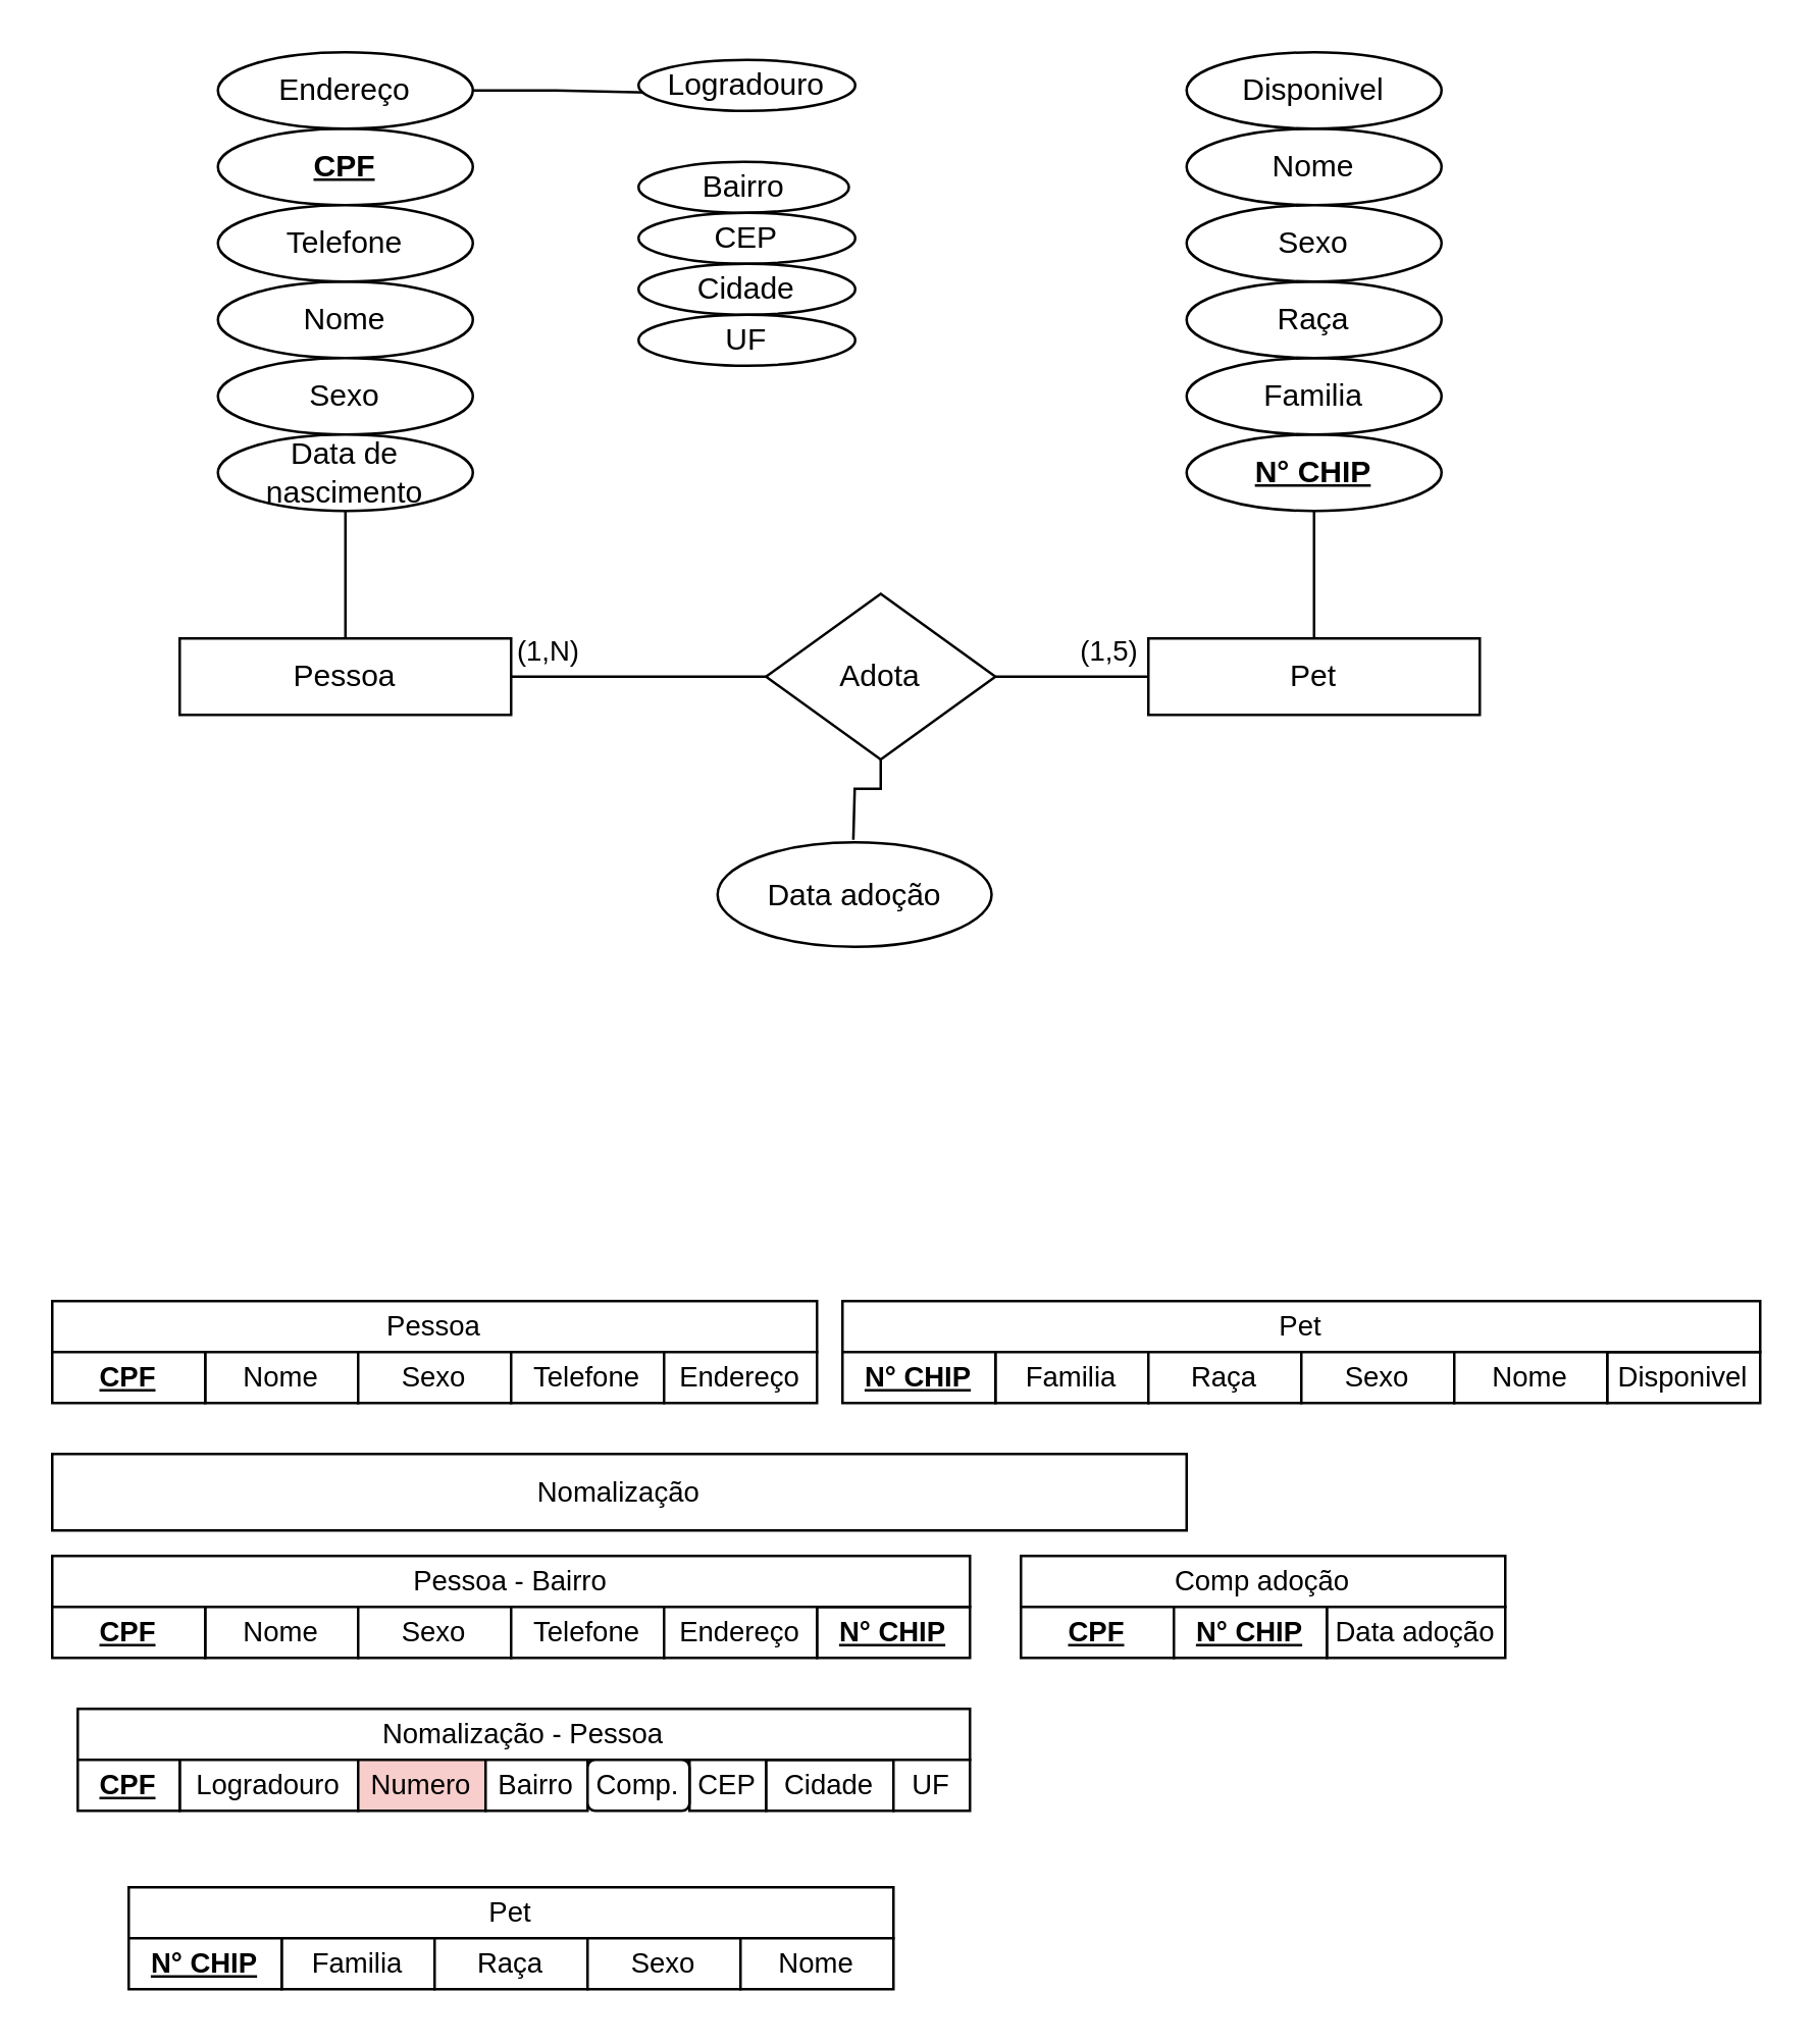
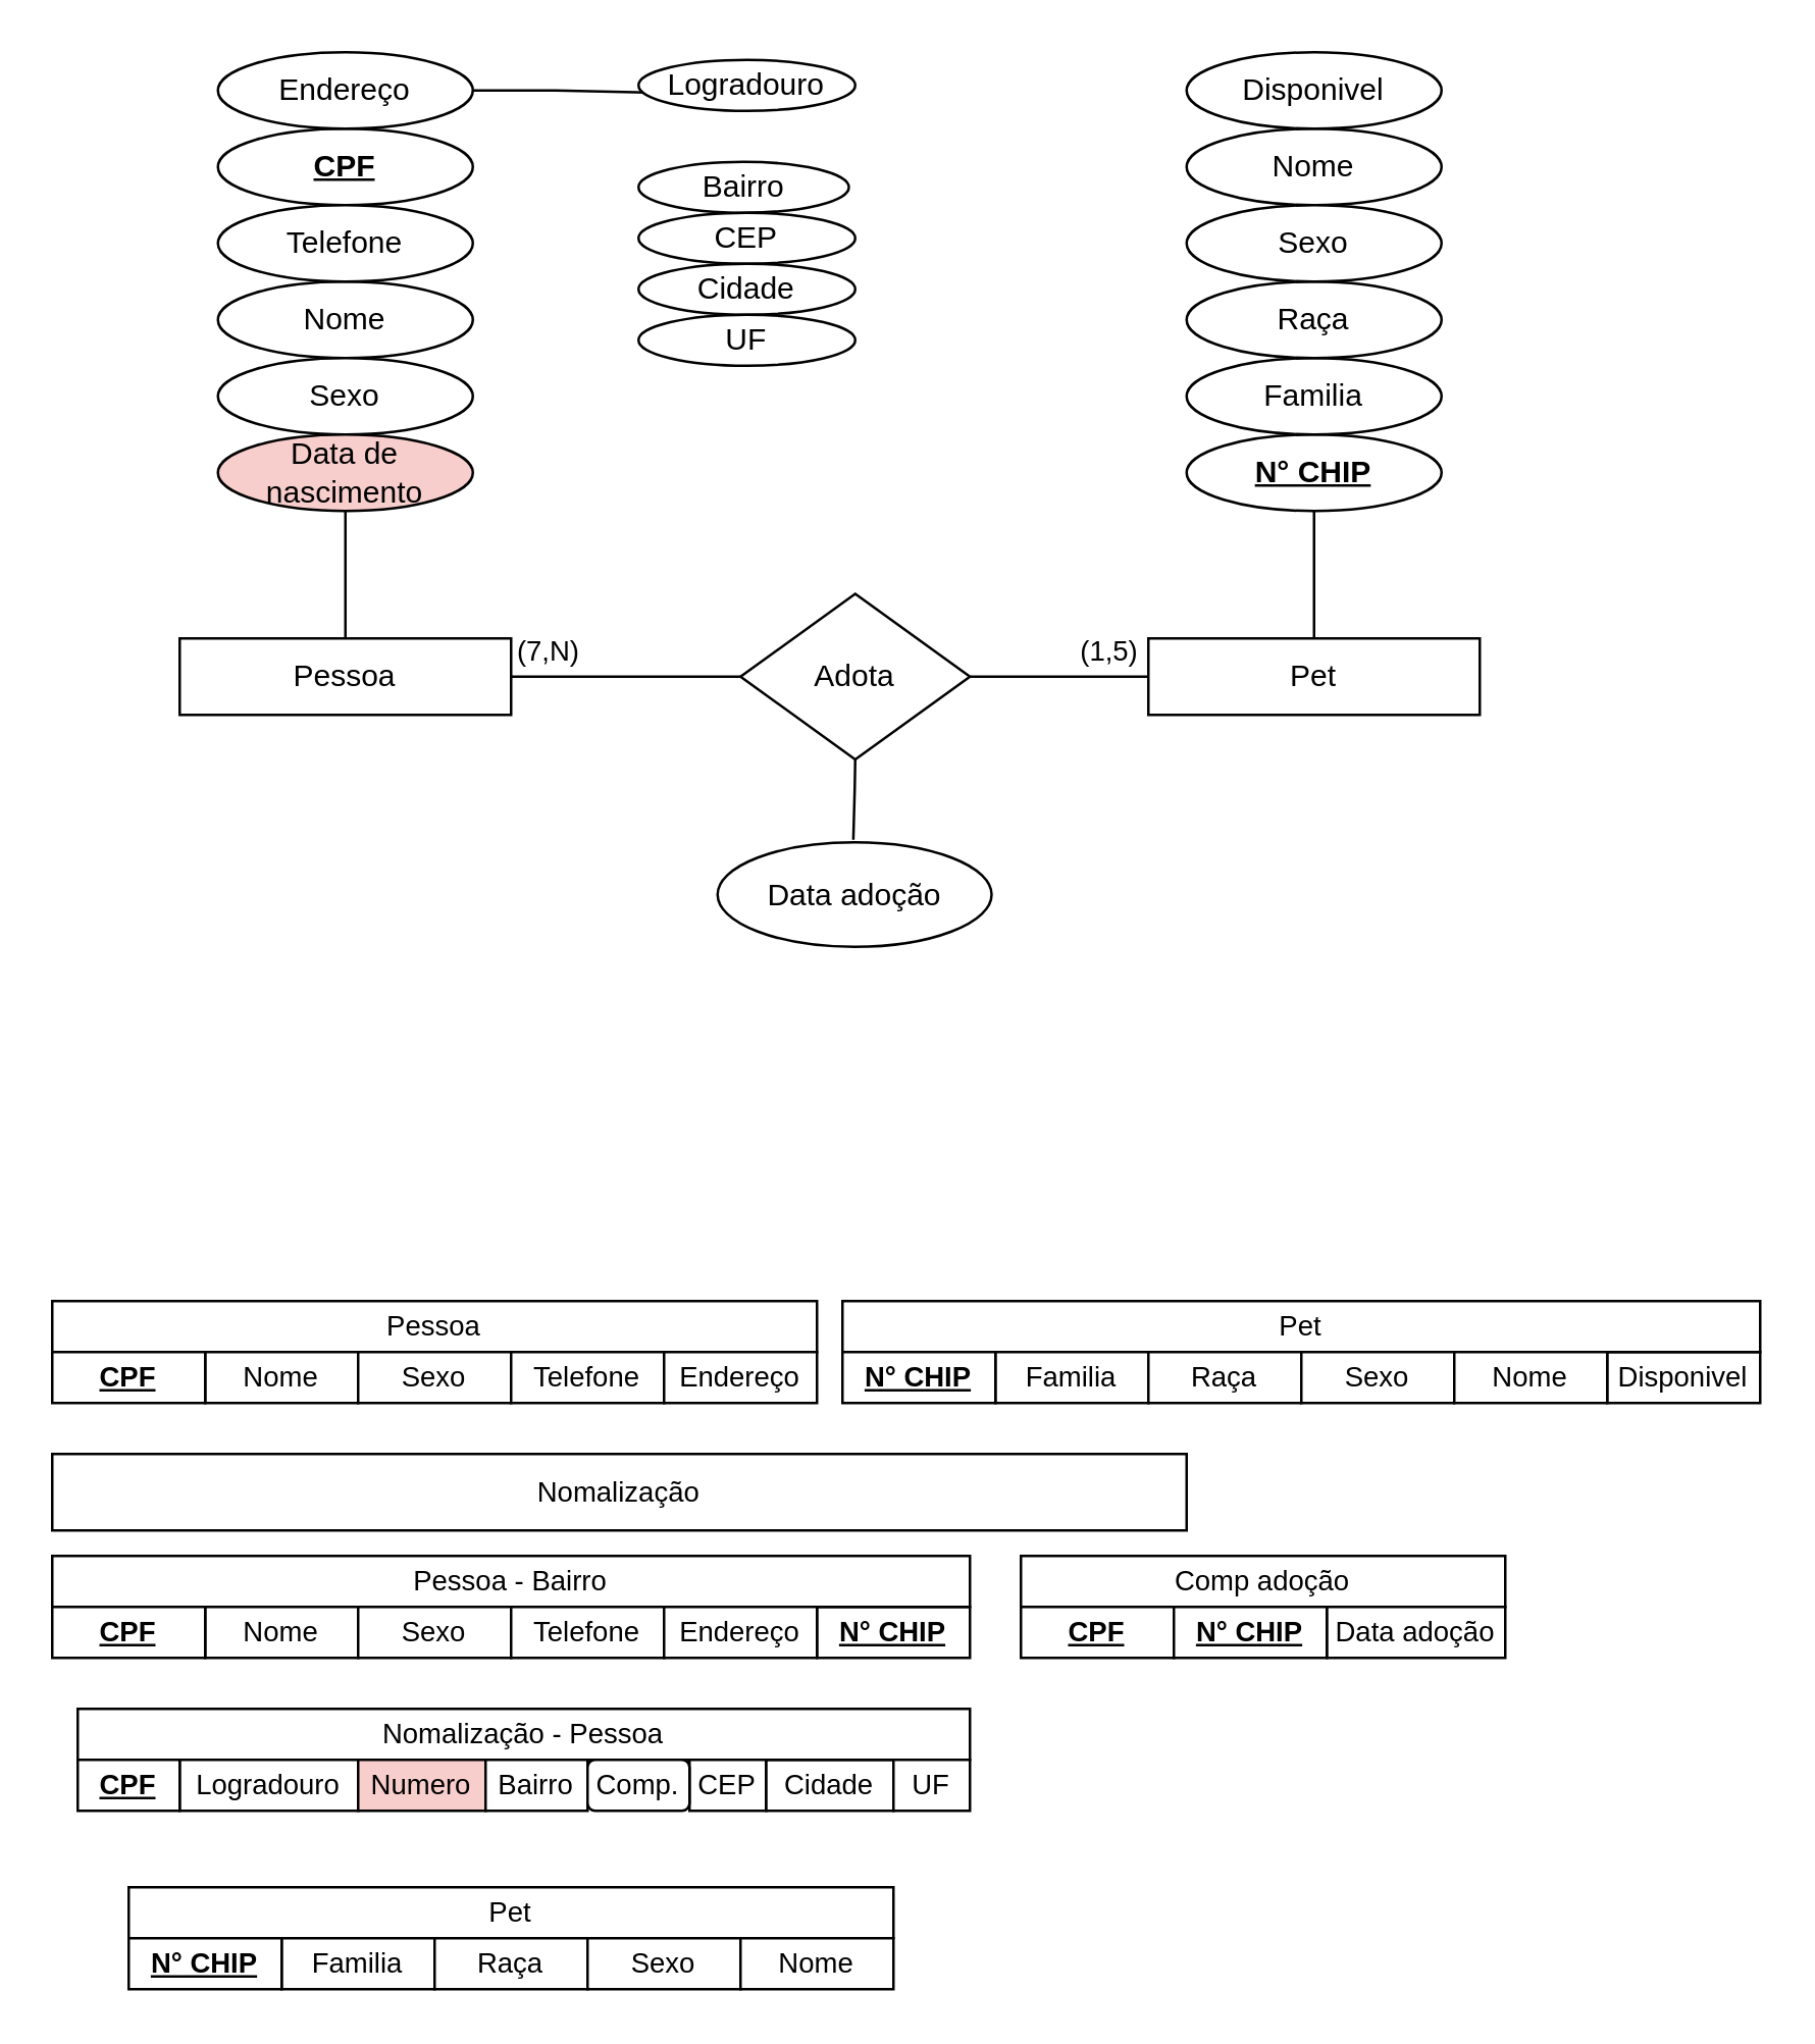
- <mxCell id="28" value="Data de nascimento" style="ellipse;whiteSpace=wrap;html=1;" parent="24" vertex="1"><mxGeometry y="120" width="100" height="30" as="geometry" /></mxCell>
+ <mxCell id="28" value="Data de nascimento" style="ellipse;whiteSpace=wrap;html=1;fillColor=#f8cecc;" parent="24" vertex="1"><mxGeometry y="120" width="100" height="30" as="geometry" /></mxCell>
- <mxCell id="14" value="&lt;font style=&quot;font-size: 11px;&quot;&gt;(1,N)&lt;/font&gt;" style="text;html=1;strokeColor=none;fillColor=none;align=center;verticalAlign=middle;whiteSpace=wrap;rounded=0;" parent="1" vertex="1"><mxGeometry x="185" y="240" width="60" height="30" as="geometry" /></mxCell>
+ <mxCell id="14" value="&lt;font style=&quot;font-size: 11px;&quot;&gt;(7,N)&lt;/font&gt;" style="text;html=1;strokeColor=none;fillColor=none;align=center;verticalAlign=middle;whiteSpace=wrap;rounded=0;" parent="1" vertex="1"><mxGeometry x="185" y="240" width="60" height="30" as="geometry" /></mxCell>
- <mxCell id="13" value="Adota" style="rhombus;whiteSpace=wrap;html=1;" parent="1" vertex="1"><mxGeometry x="300" y="232.5" width="90" height="65" as="geometry" /></mxCell>
+ <mxCell id="13" value="Adota" style="rhombus;whiteSpace=wrap;html=1;" parent="1" vertex="1"><mxGeometry x="290" y="232.5" width="90" height="65" as="geometry" /></mxCell>
